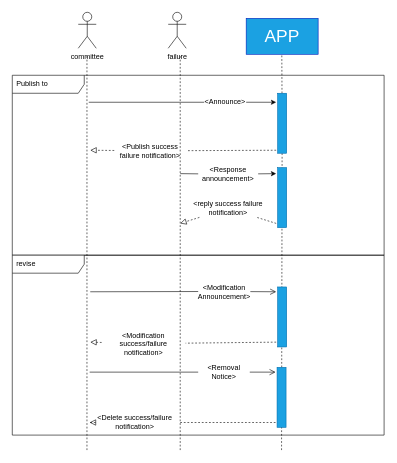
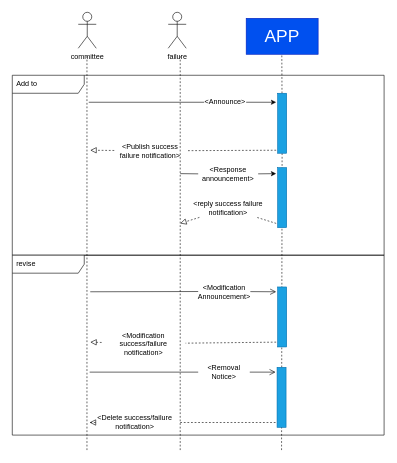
- <mxCell id="2" value="&lt;span style=&quot;font-size: 29px;&quot;&gt;APP&lt;/span&gt;" style="rounded=0;whiteSpace=wrap;html=1;fillColor=#1ba1e2;fontColor=#ffffff;strokeColor=#001DBC;" parent="1" vertex="1"><mxGeometry x="410" y="30" width="120" height="60" as="geometry" /></mxCell>
+ <mxCell id="2" value="&lt;span style=&quot;font-size: 29px;&quot;&gt;APP&lt;/span&gt;" style="rounded=0;whiteSpace=wrap;html=1;fillColor=#0050ef;fontColor=#ffffff;strokeColor=#001DBC;" parent="1" vertex="1"><mxGeometry x="410" y="30" width="120" height="60" as="geometry" /></mxCell>
- <mxCell id="17" value="Publish to" style="shape=umlFrame;whiteSpace=wrap;html=1;width=120;height=30;boundedLbl=1;verticalAlign=middle;align=left;spacingLeft=5;" parent="1" vertex="1"><mxGeometry x="20" y="125" width="620" height="300" as="geometry" /></mxCell>
+ <mxCell id="17" value="Add to" style="shape=umlFrame;whiteSpace=wrap;html=1;width=120;height=30;boundedLbl=1;verticalAlign=middle;align=left;spacingLeft=5;" parent="1" vertex="1"><mxGeometry x="20" y="125" width="620" height="300" as="geometry" /></mxCell>
